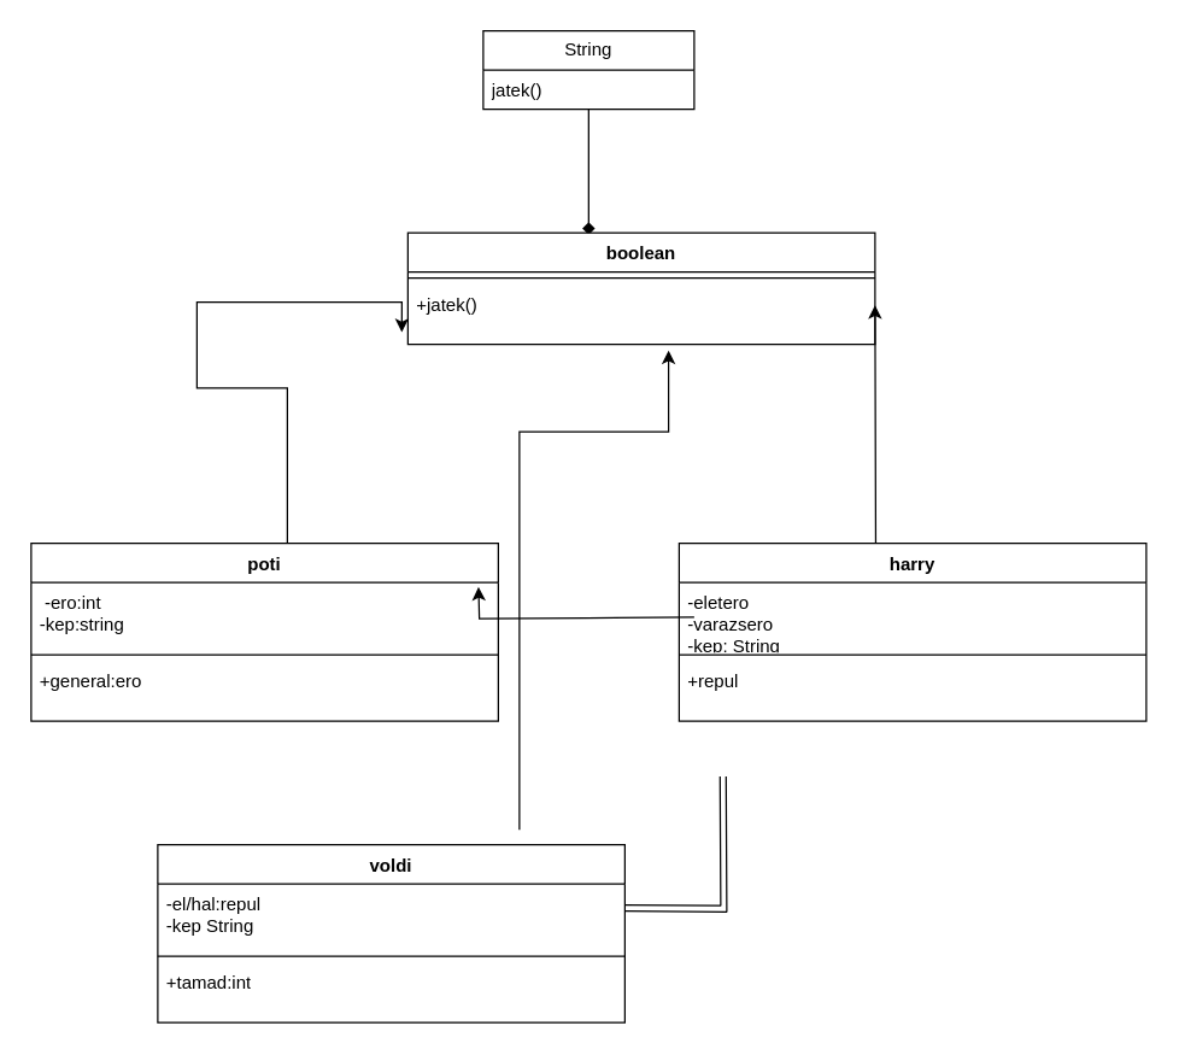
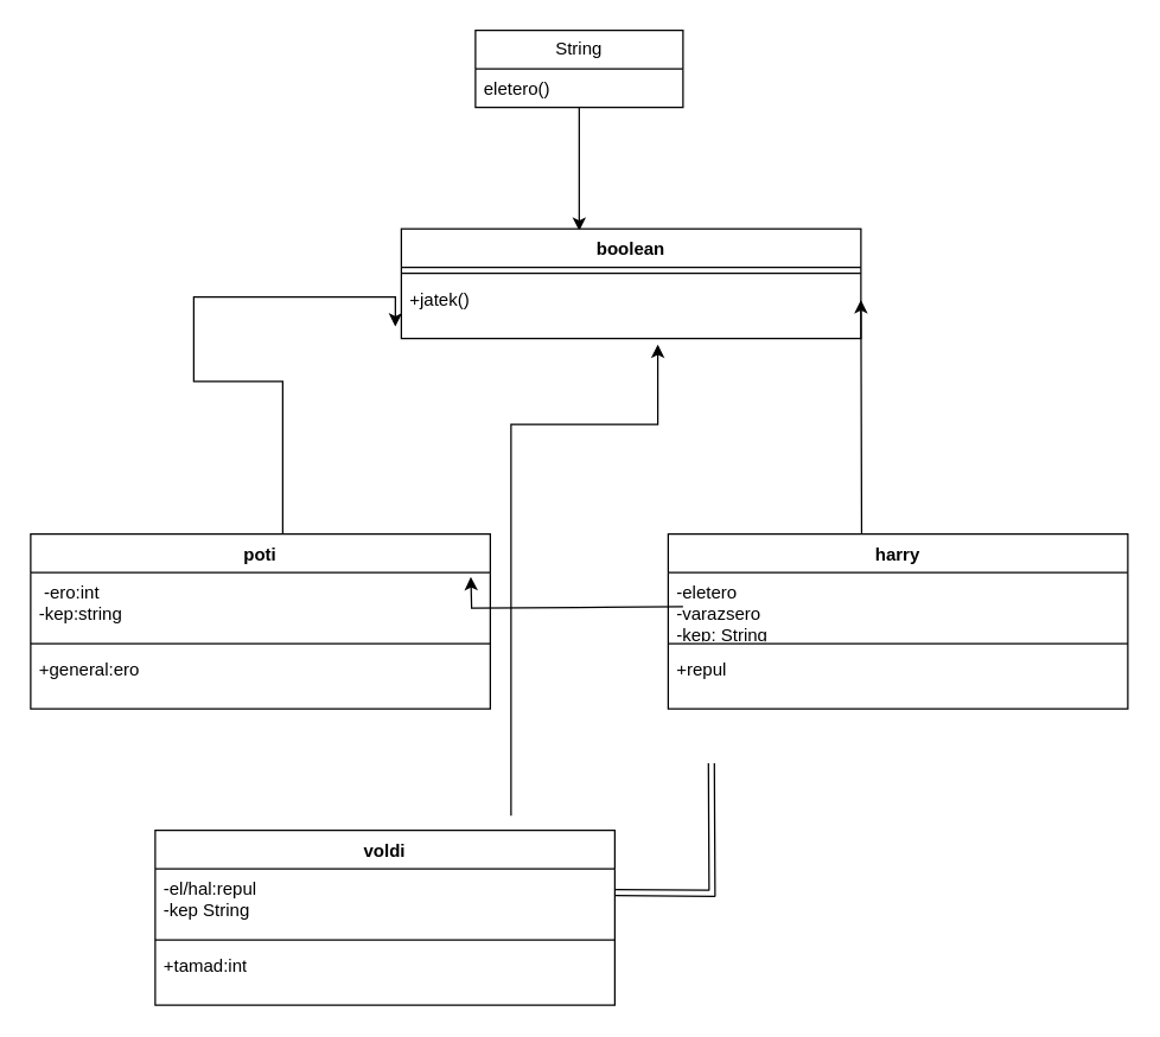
- <mxCell id="6" value="jatek()" style="text;strokeColor=none;fillColor=none;align=left;verticalAlign=top;spacingLeft=4;spacingRight=4;overflow=hidden;rotatable=0;points=[[0,0.5],[1,0.5]];portConstraint=eastwest;whiteSpace=wrap;html=1;" vertex="1" parent="5"><mxGeometry y="26" width="140" height="26" as="geometry" /></mxCell>
+ <mxCell id="6" value="eletero()" style="text;strokeColor=none;fillColor=none;align=left;verticalAlign=top;spacingLeft=4;spacingRight=4;overflow=hidden;rotatable=0;points=[[0,0.5],[1,0.5]];portConstraint=eastwest;whiteSpace=wrap;html=1;" vertex="1" parent="5"><mxGeometry y="26" width="140" height="26" as="geometry" /></mxCell>
- <mxCell id="4" style="edgeStyle=orthogonalEdgeStyle;rounded=0;orthogonalLoop=1;jettySize=auto;html=1;entryX=0.387;entryY=0.017;entryDx=0;entryDy=0;entryPerimeter=0;endArrow=diamond;" edge="1" parent="1" source="5" target="22"><mxGeometry relative="1" as="geometry" /></mxCell>
+ <mxCell id="4" style="edgeStyle=orthogonalEdgeStyle;rounded=0;orthogonalLoop=1;jettySize=auto;html=1;entryX=0.387;entryY=0.017;entryDx=0;entryDy=0;entryPerimeter=0;" edge="1" parent="1" source="5" target="22"><mxGeometry relative="1" as="geometry" /></mxCell>
